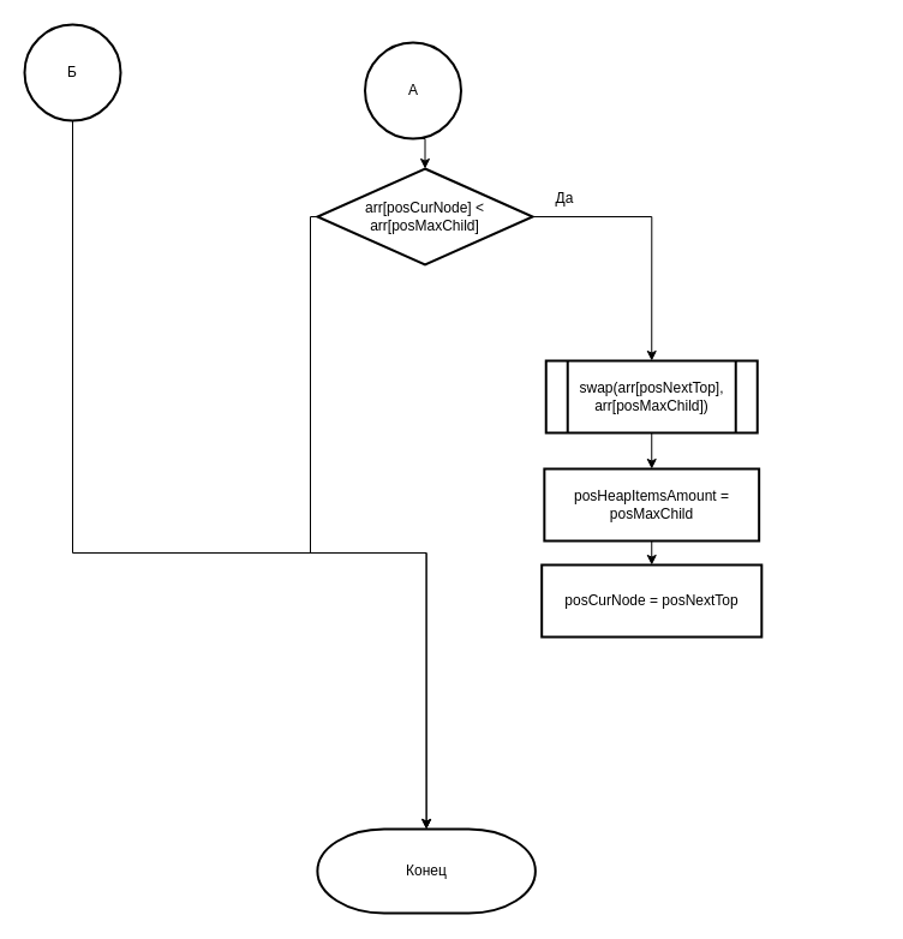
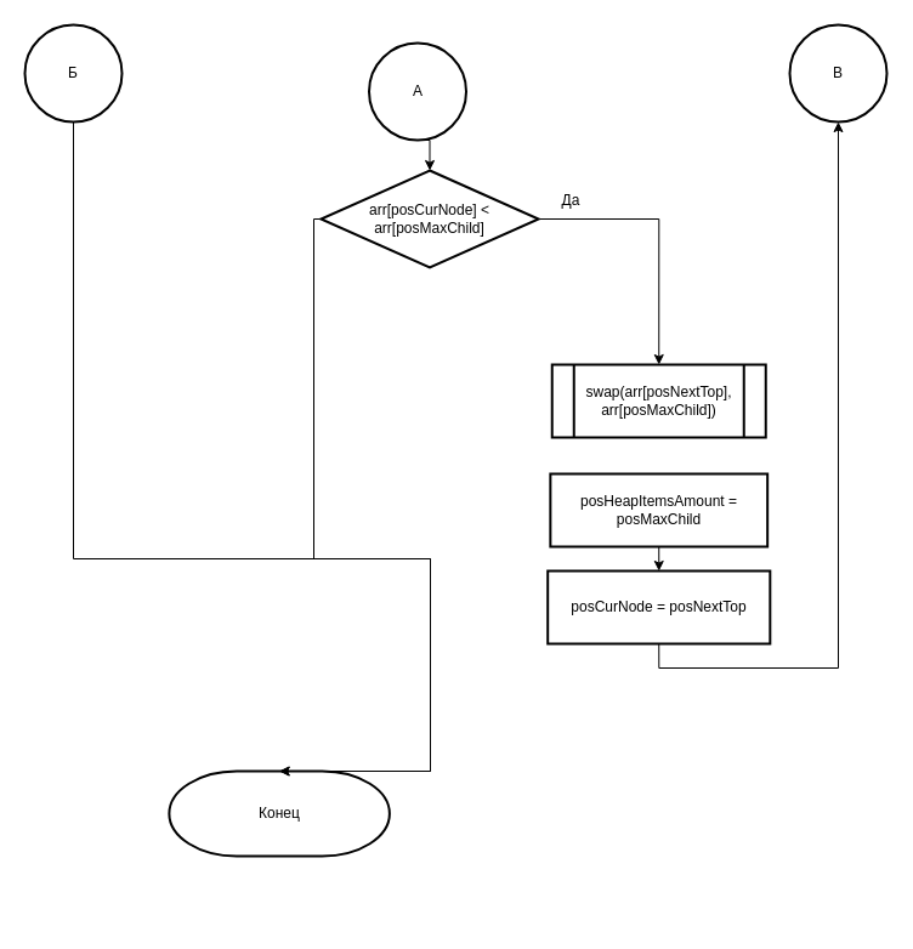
+ <mxCell id="16" value="В" style="ellipse;whiteSpace=wrap;html=1;aspect=fixed;strokeWidth=2;" parent="1" vertex="1"><mxGeometry x="650" y="20" width="80" height="80" as="geometry" /></mxCell>
- <mxCell id="8" style="edgeStyle=orthogonalEdgeStyle;rounded=0;orthogonalLoop=1;jettySize=auto;html=1;exitX=0.5;exitY=1;exitDx=0;exitDy=0;entryX=0.5;entryY=0;entryDx=0;entryDy=0;" parent="1" source="9" target="11" edge="1"><mxGeometry relative="1" as="geometry" /></mxCell>
+ <mxCell id="12" style="edgeStyle=orthogonalEdgeStyle;rounded=0;orthogonalLoop=1;jettySize=auto;html=1;exitX=0.5;exitY=1;exitDx=0;exitDy=0;entryX=0.5;entryY=1;entryDx=0;entryDy=0;" parent="1" source="13" target="16" edge="1"><mxGeometry relative="1" as="geometry" /></mxCell>
- <mxCell id="2" value="Конец" style="strokeWidth=2;html=1;shape=mxgraph.flowchart.terminator;whiteSpace=wrap;" parent="1" vertex="1"><mxGeometry x="263.88" y="690" width="181.5" height="70" as="geometry" /></mxCell>
+ <mxCell id="2" value="Конец" style="strokeWidth=2;html=1;shape=mxgraph.flowchart.terminator;whiteSpace=wrap;" parent="1" vertex="1"><mxGeometry x="138.88" y="635" width="181.5" height="70" as="geometry" /></mxCell>
